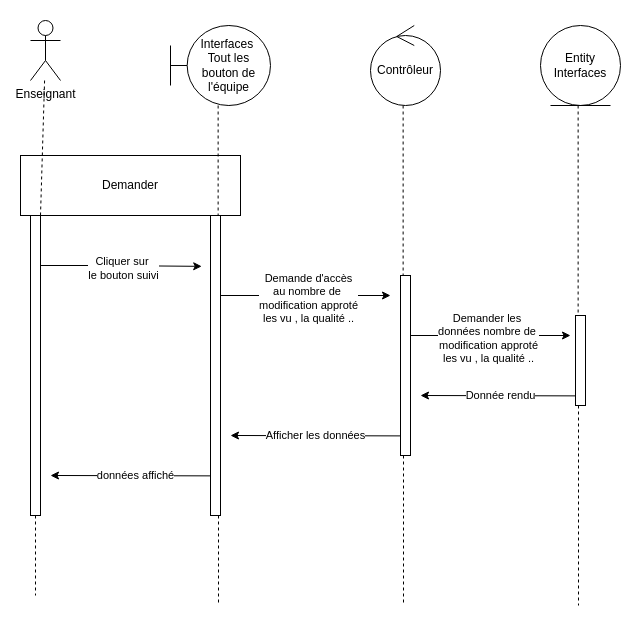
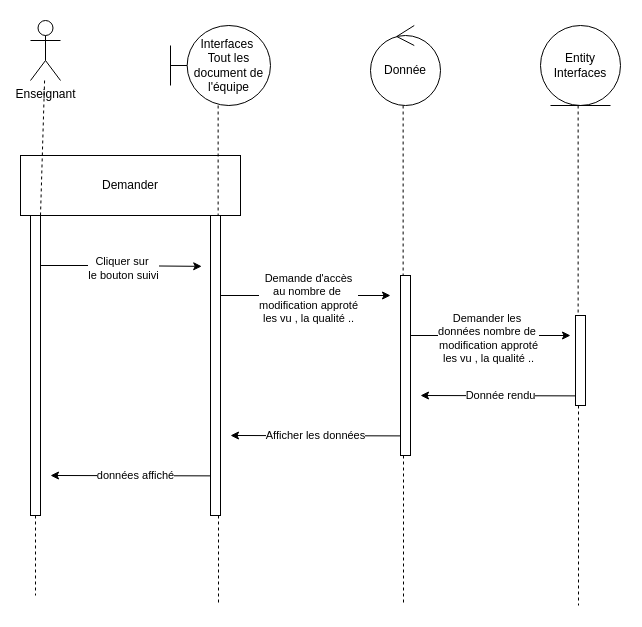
- <mxCell id="3" value="Interfaces&amp;nbsp;&lt;br&gt;Tout les&lt;br&gt;bouton de&lt;br&gt;l'équipe" style="shape=umlBoundary;whiteSpace=wrap;html=1;" parent="1" vertex="1"><mxGeometry x="170" y="25" width="100" height="80" as="geometry" /></mxCell>
+ <mxCell id="3" value="Interfaces&amp;nbsp;&lt;br&gt;Tout les&lt;br&gt;document de&lt;br&gt;l'équipe" style="shape=umlBoundary;whiteSpace=wrap;html=1;" parent="1" vertex="1"><mxGeometry x="170" y="25" width="100" height="80" as="geometry" /></mxCell>
- <mxCell id="4" value="Contrôleur" style="ellipse;shape=umlControl;whiteSpace=wrap;html=1;" parent="1" vertex="1"><mxGeometry x="370" y="25" width="70" height="80" as="geometry" /></mxCell>
+ <mxCell id="4" value="Donnée" style="ellipse;shape=umlControl;whiteSpace=wrap;html=1;" parent="1" vertex="1"><mxGeometry x="370" y="25" width="70" height="80" as="geometry" /></mxCell>
